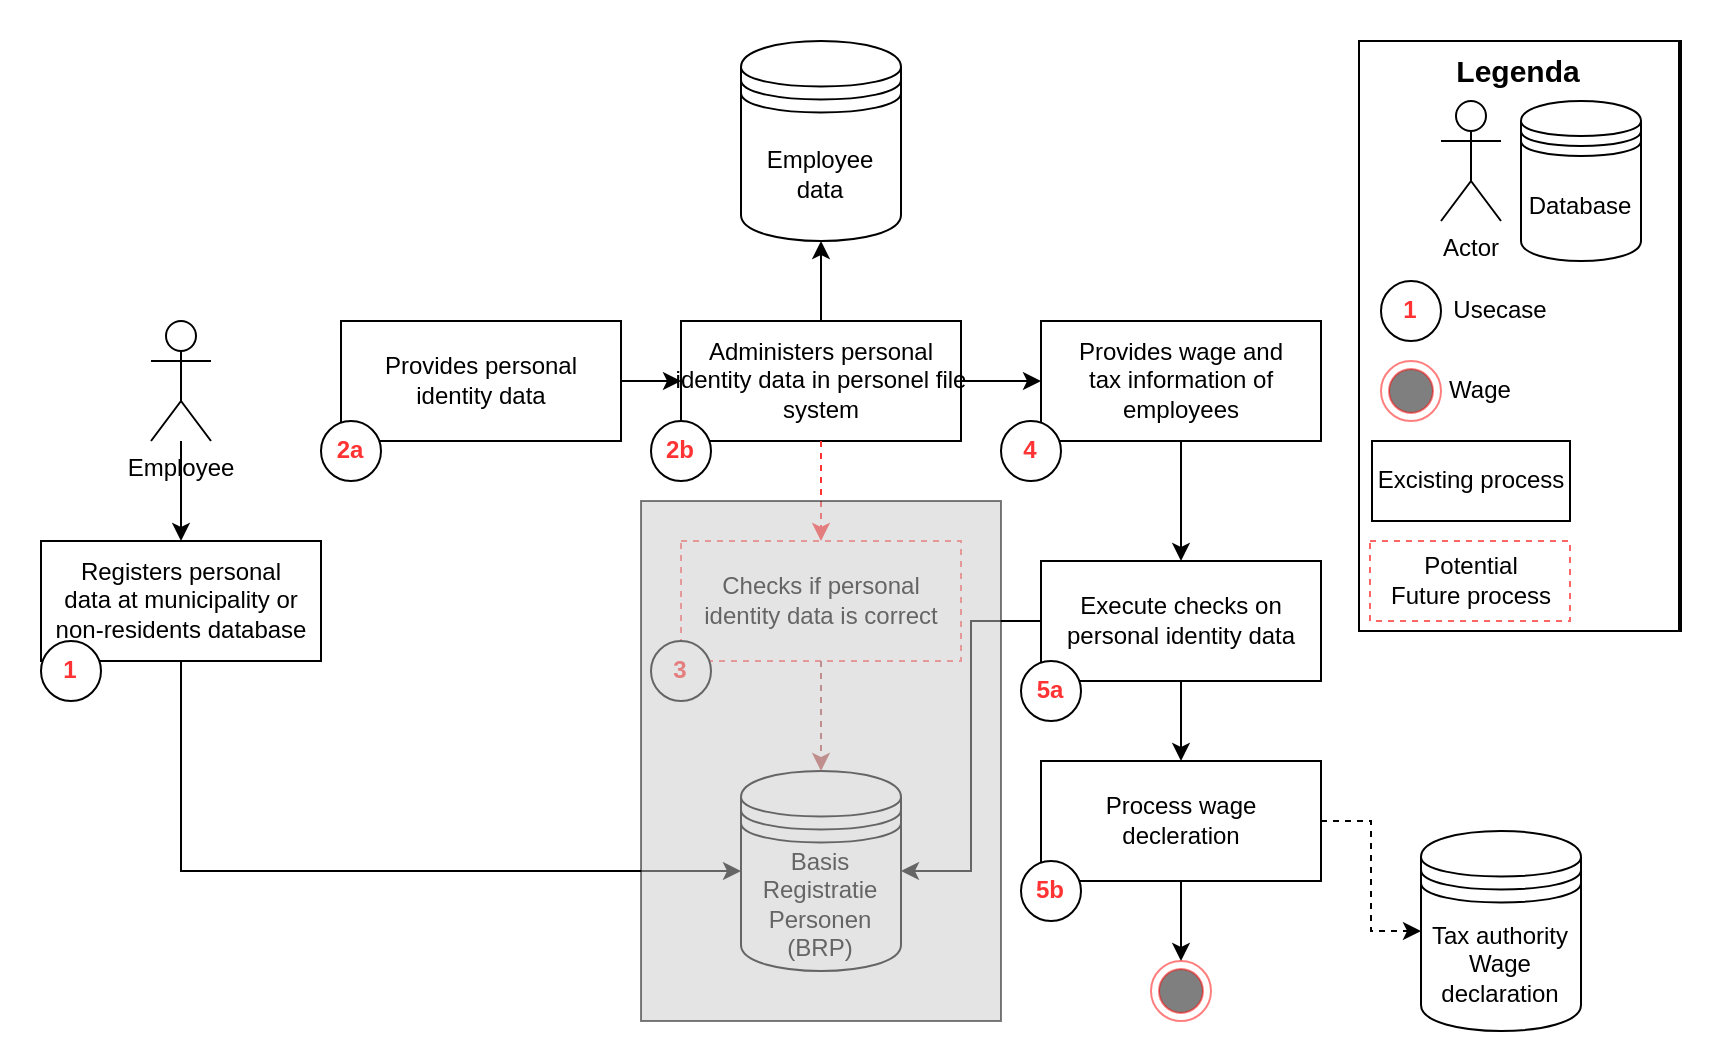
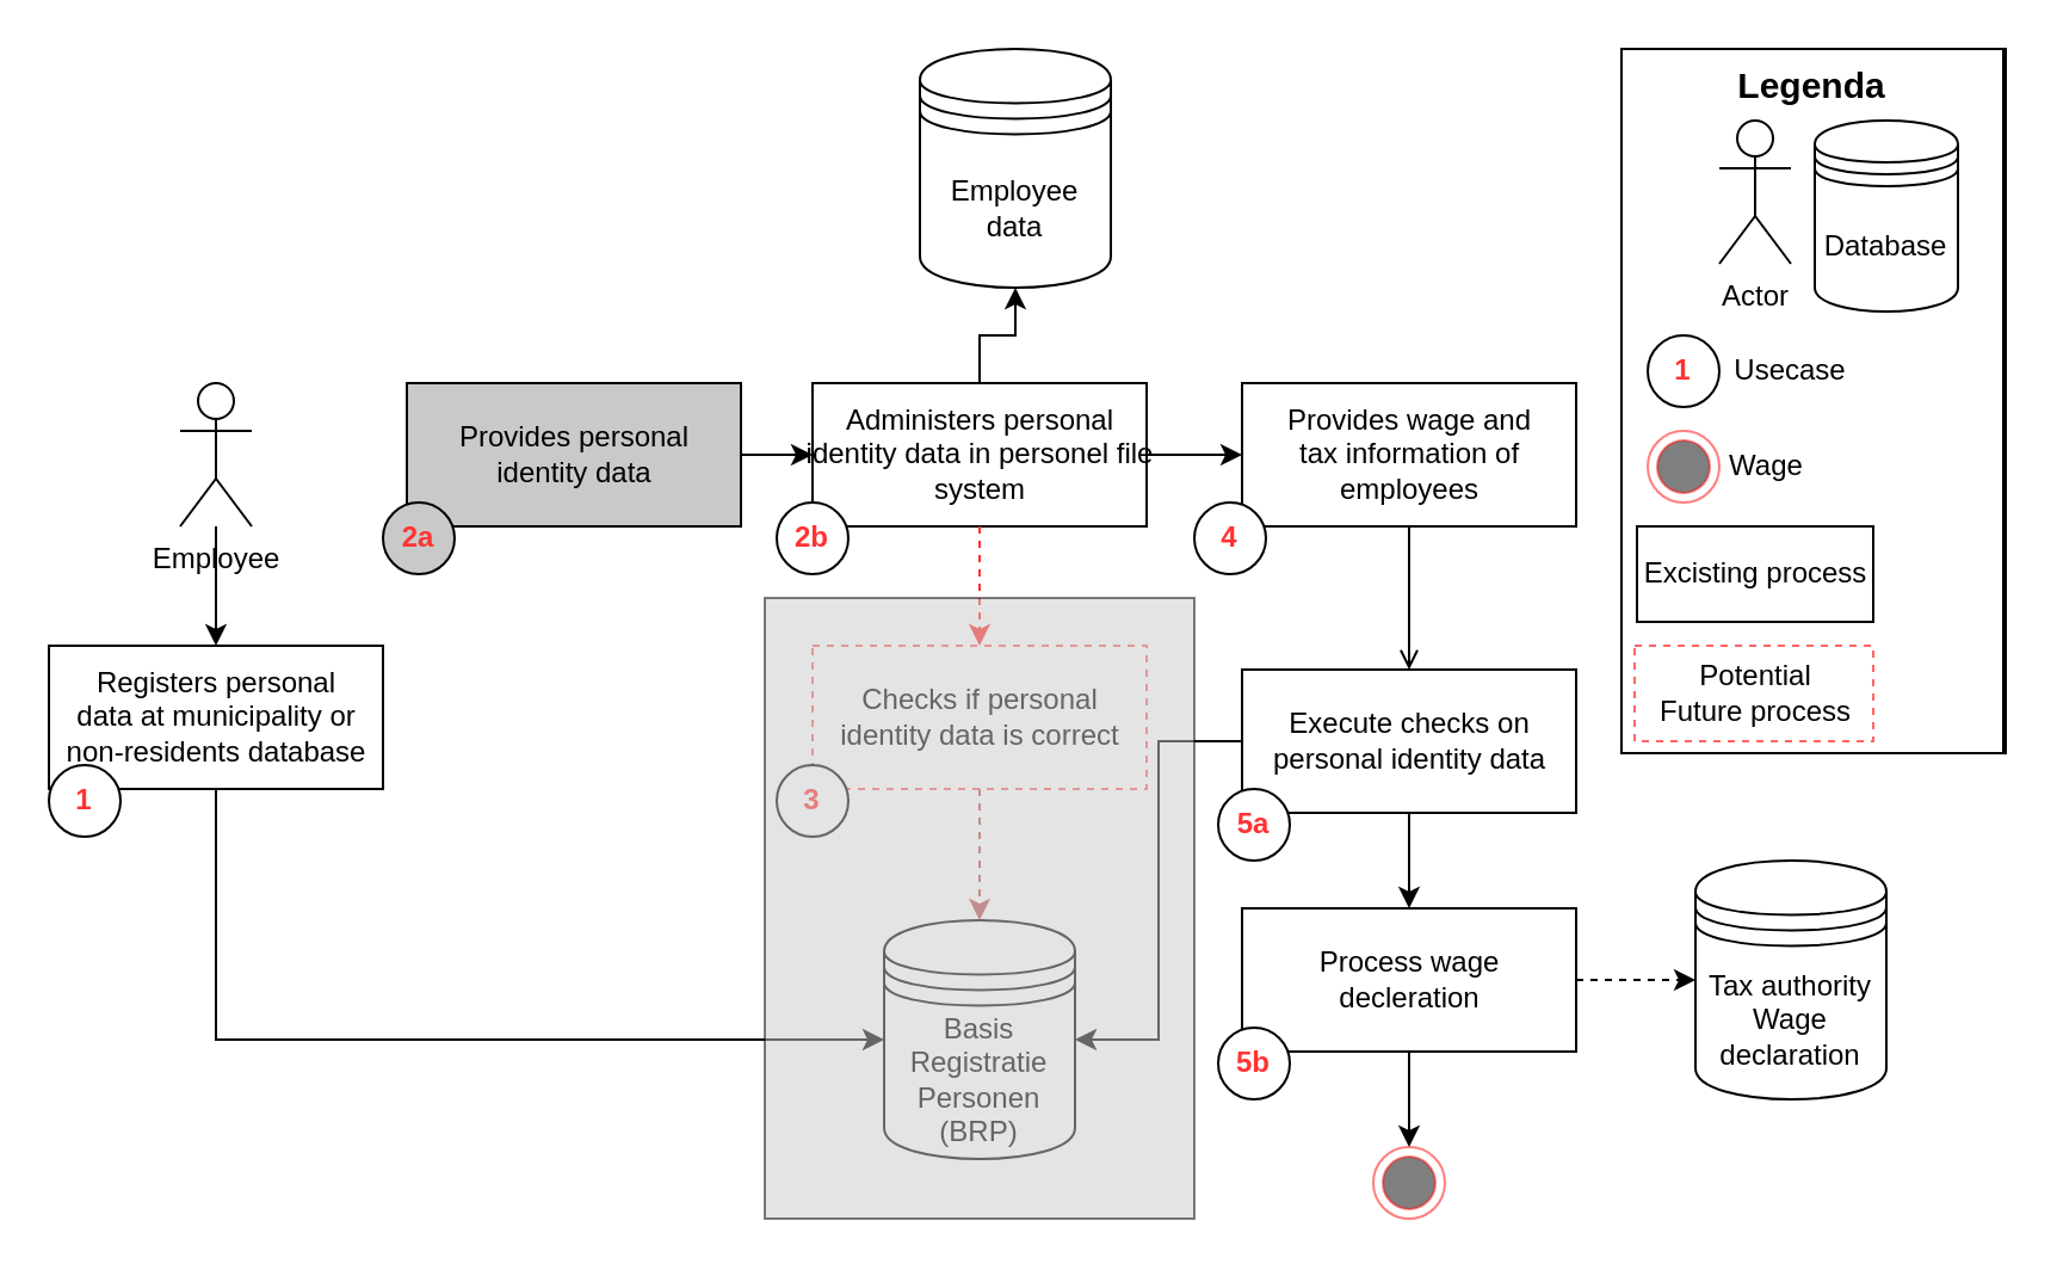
- <mxCell id="39" value="Employee data" style="shape=datastore;whiteSpace=wrap;html=1;" vertex="1" parent="1"><mxGeometry x="370" y="20" width="80" height="100" as="geometry" /></mxCell>
+ <mxCell id="39" value="Employee data" style="shape=datastore;whiteSpace=wrap;html=1;" vertex="1" parent="1"><mxGeometry x="385" y="20" width="80" height="100" as="geometry" /></mxCell>
- <mxCell id="10" value="Provides personal &lt;br&gt;identity data" style="html=1;dashed=0;whitespace=wrap;" parent="1" vertex="1"><mxGeometry x="170" y="160" width="140" height="60" as="geometry" /></mxCell>
+ <mxCell id="10" value="Provides personal &lt;br&gt;identity data" style="html=1;dashed=0;whitespace=wrap;fillColor=#c9c9c9;" parent="1" vertex="1"><mxGeometry x="170" y="160" width="140" height="60" as="geometry" /></mxCell>
- <mxCell id="20" value="&lt;font color=&quot;#ff3333&quot;&gt;&lt;b&gt;2a&lt;/b&gt;&lt;/font&gt;" style="ellipse;whiteSpace=wrap;html=1;" parent="1" vertex="1"><mxGeometry x="160" y="210" width="30" height="30" as="geometry" /></mxCell>
+ <mxCell id="20" value="&lt;font color=&quot;#ff3333&quot;&gt;&lt;b&gt;2a&lt;/b&gt;&lt;/font&gt;" style="ellipse;whiteSpace=wrap;html=1;fillColor=#c9c9c9;" parent="1" vertex="1"><mxGeometry x="160" y="210" width="30" height="30" as="geometry" /></mxCell>
- <mxCell id="37" value="" style="edgeStyle=orthogonalEdgeStyle;rounded=0;orthogonalLoop=1;jettySize=auto;html=1;startArrow=none;startFill=0;endArrow=classic;endFill=1;strokeColor=#000000;exitX=0.5;exitY=1;exitDx=0;exitDy=0;" edge="1" parent="1" source="11" target="5"><mxGeometry relative="1" as="geometry" /></mxCell>
+ <mxCell id="37" value="" style="edgeStyle=orthogonalEdgeStyle;rounded=0;orthogonalLoop=1;jettySize=auto;html=1;startArrow=none;startFill=0;endArrow=open;endFill=1;strokeColor=#000000;exitX=0.5;exitY=1;exitDx=0;exitDy=0;" edge="1" parent="1" source="11" target="5"><mxGeometry relative="1" as="geometry" /></mxCell>
- <mxCell id="38" value="Tax authority Wage declaration" style="shape=datastore;whiteSpace=wrap;html=1;" vertex="1" parent="1"><mxGeometry x="710" y="415" width="80" height="100" as="geometry" /></mxCell>
+ <mxCell id="38" value="Tax authority Wage declaration" style="shape=datastore;whiteSpace=wrap;html=1;" vertex="1" parent="1"><mxGeometry x="710" y="360" width="80" height="100" as="geometry" /></mxCell>
